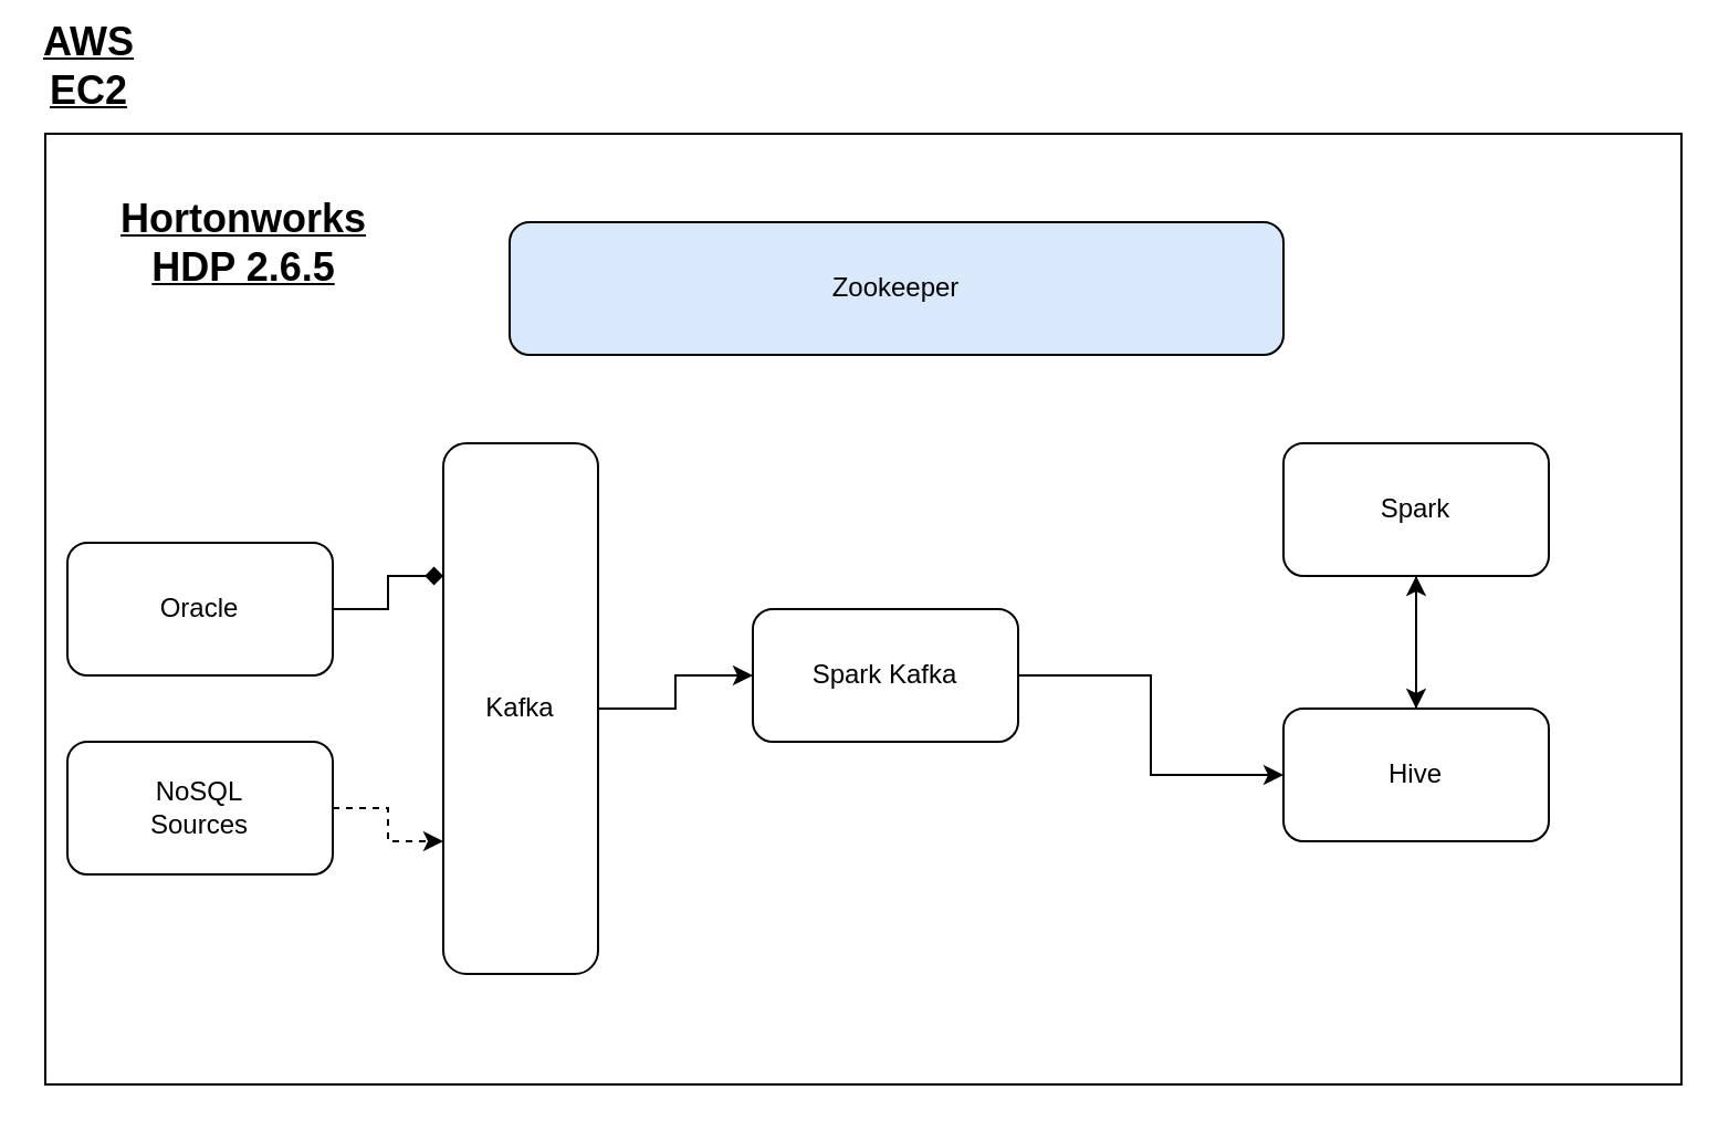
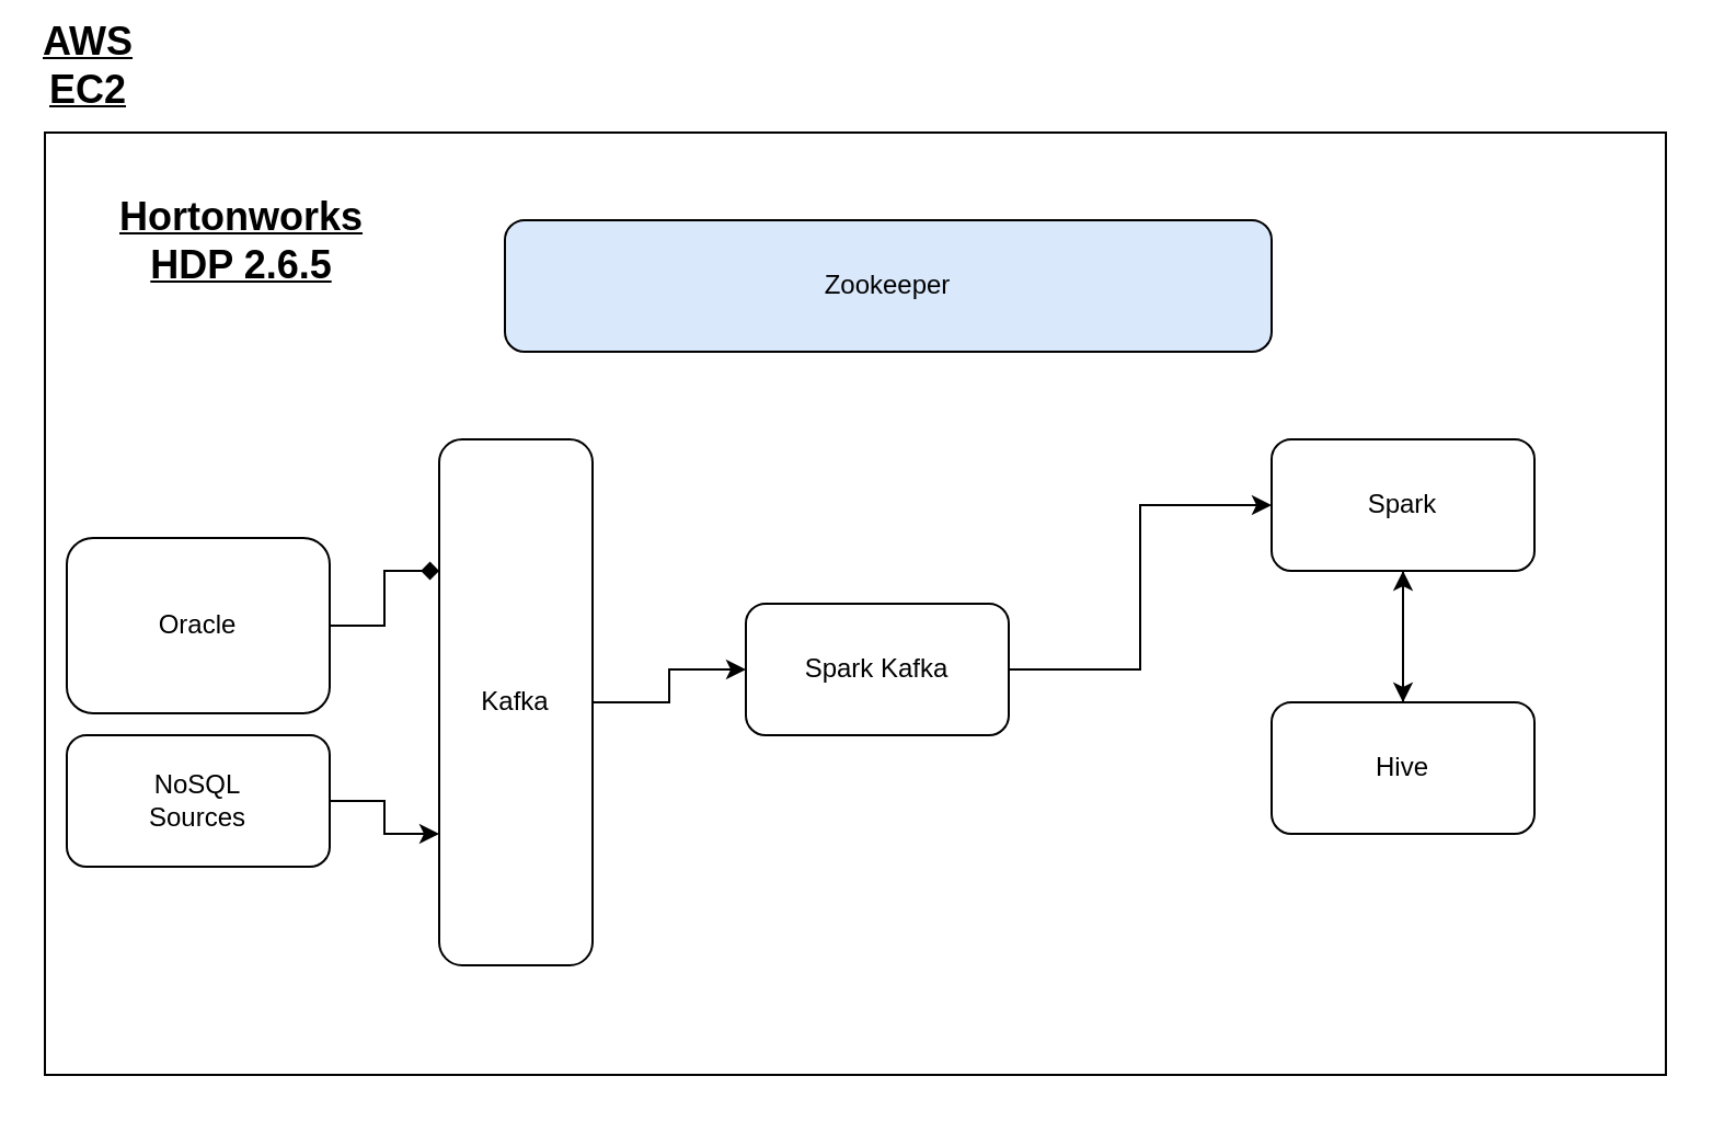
- <mxCell id="3" value="Oracle" style="rounded=1;whiteSpace=wrap;html=1;" parent="1" vertex="1"><mxGeometry x="30" y="245" width="120" height="60" as="geometry" /></mxCell>
+ <mxCell id="3" value="Oracle" style="rounded=1;whiteSpace=wrap;html=1;" parent="1" vertex="1"><mxGeometry x="30" y="245" width="120" height="80" as="geometry" /></mxCell>
- <mxCell id="10" style="edgeStyle=orthogonalEdgeStyle;rounded=0;orthogonalLoop=1;jettySize=auto;html=1;exitX=1;exitY=0.5;exitDx=0;exitDy=0;" parent="1" source="11" target="15" edge="1"><mxGeometry relative="1" as="geometry" /></mxCell>
+ <mxCell id="10" style="edgeStyle=orthogonalEdgeStyle;rounded=0;orthogonalLoop=1;jettySize=auto;html=1;exitX=1;exitY=0.5;exitDx=0;exitDy=0;entryX=0;entryY=0.5;entryDx=0;entryDy=0;" parent="1" source="11" target="13" edge="1"><mxGeometry relative="1" as="geometry" /></mxCell>
- <mxCell id="4" style="edgeStyle=orthogonalEdgeStyle;rounded=0;orthogonalLoop=1;jettySize=auto;html=1;exitX=1;exitY=0.5;exitDx=0;exitDy=0;entryX=0;entryY=0.75;entryDx=0;entryDy=0;dashed=1;" parent="1" source="5" target="9" edge="1"><mxGeometry relative="1" as="geometry" /></mxCell>
+ <mxCell id="4" style="edgeStyle=orthogonalEdgeStyle;rounded=0;orthogonalLoop=1;jettySize=auto;html=1;exitX=1;exitY=0.5;exitDx=0;exitDy=0;entryX=0;entryY=0.75;entryDx=0;entryDy=0;" parent="1" source="5" target="9" edge="1"><mxGeometry relative="1" as="geometry" /></mxCell>
